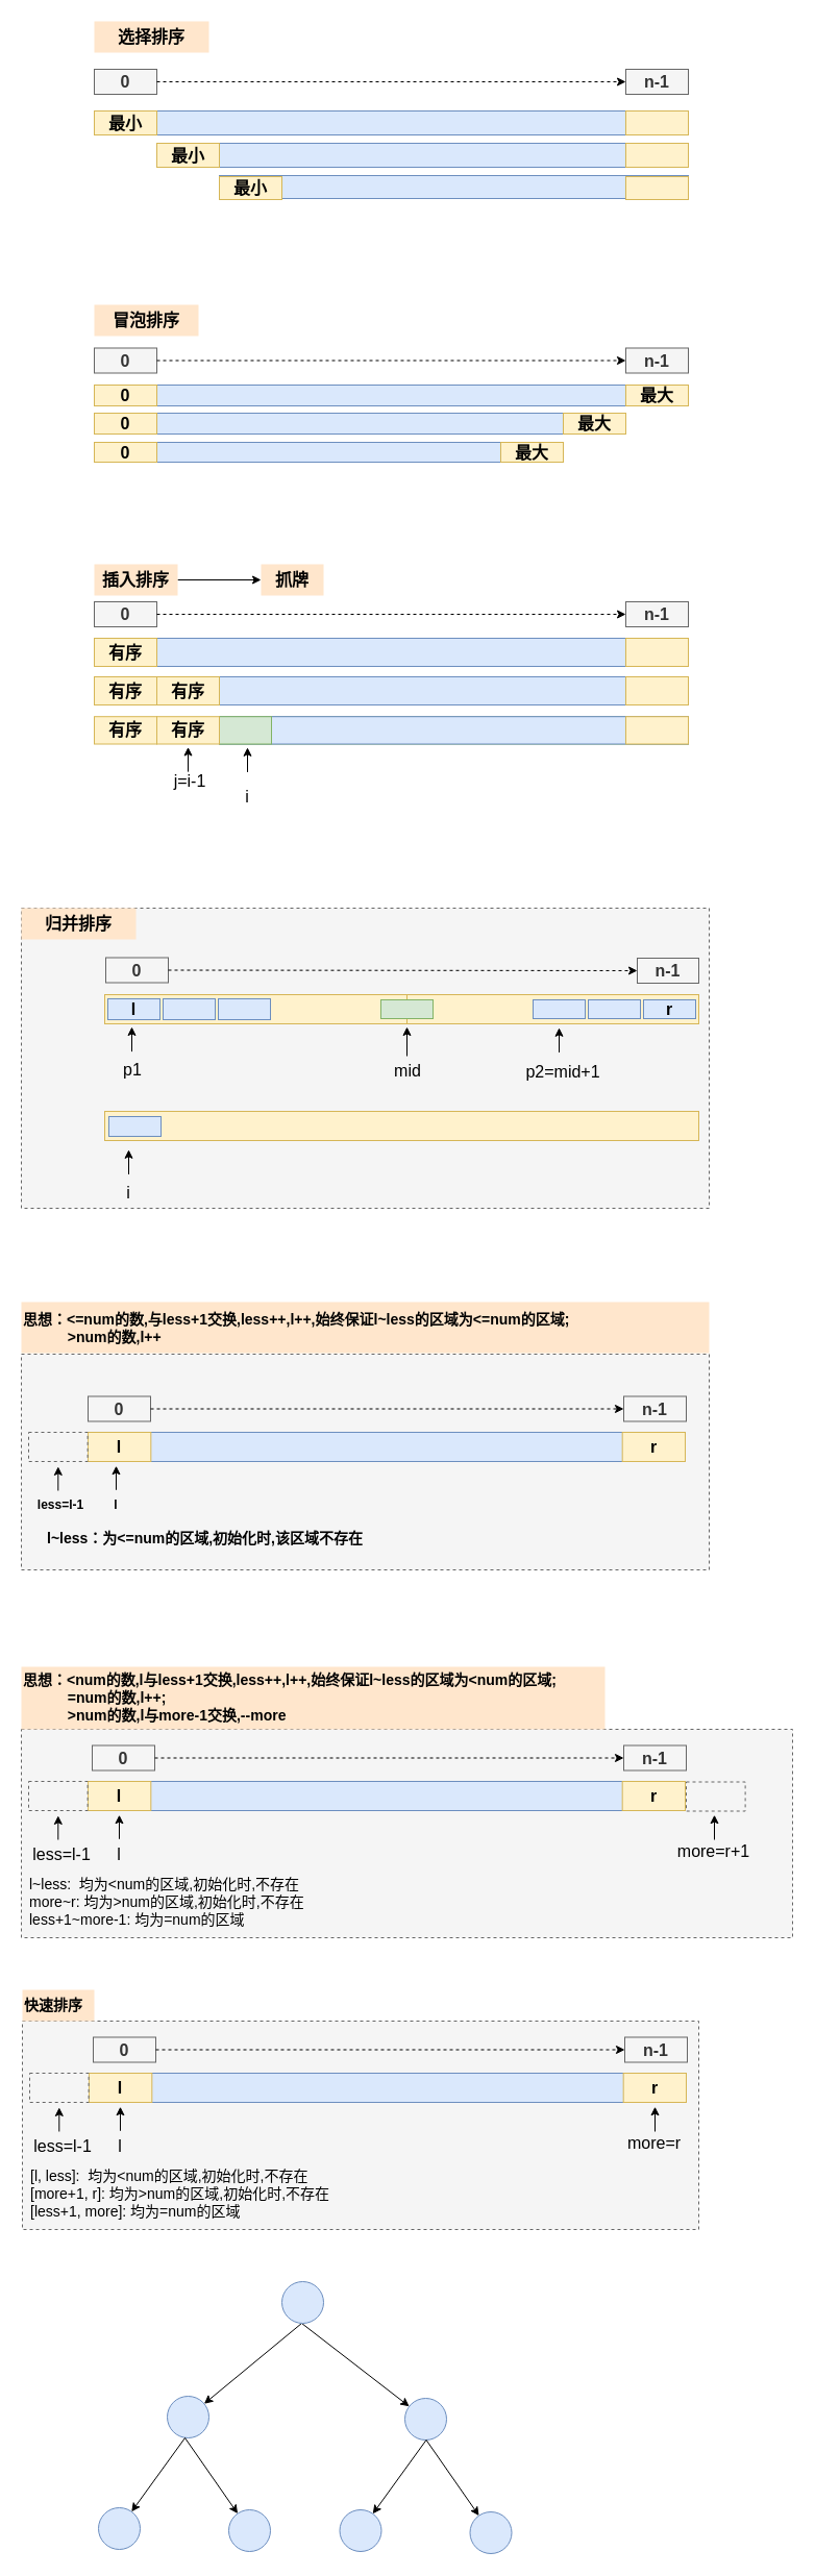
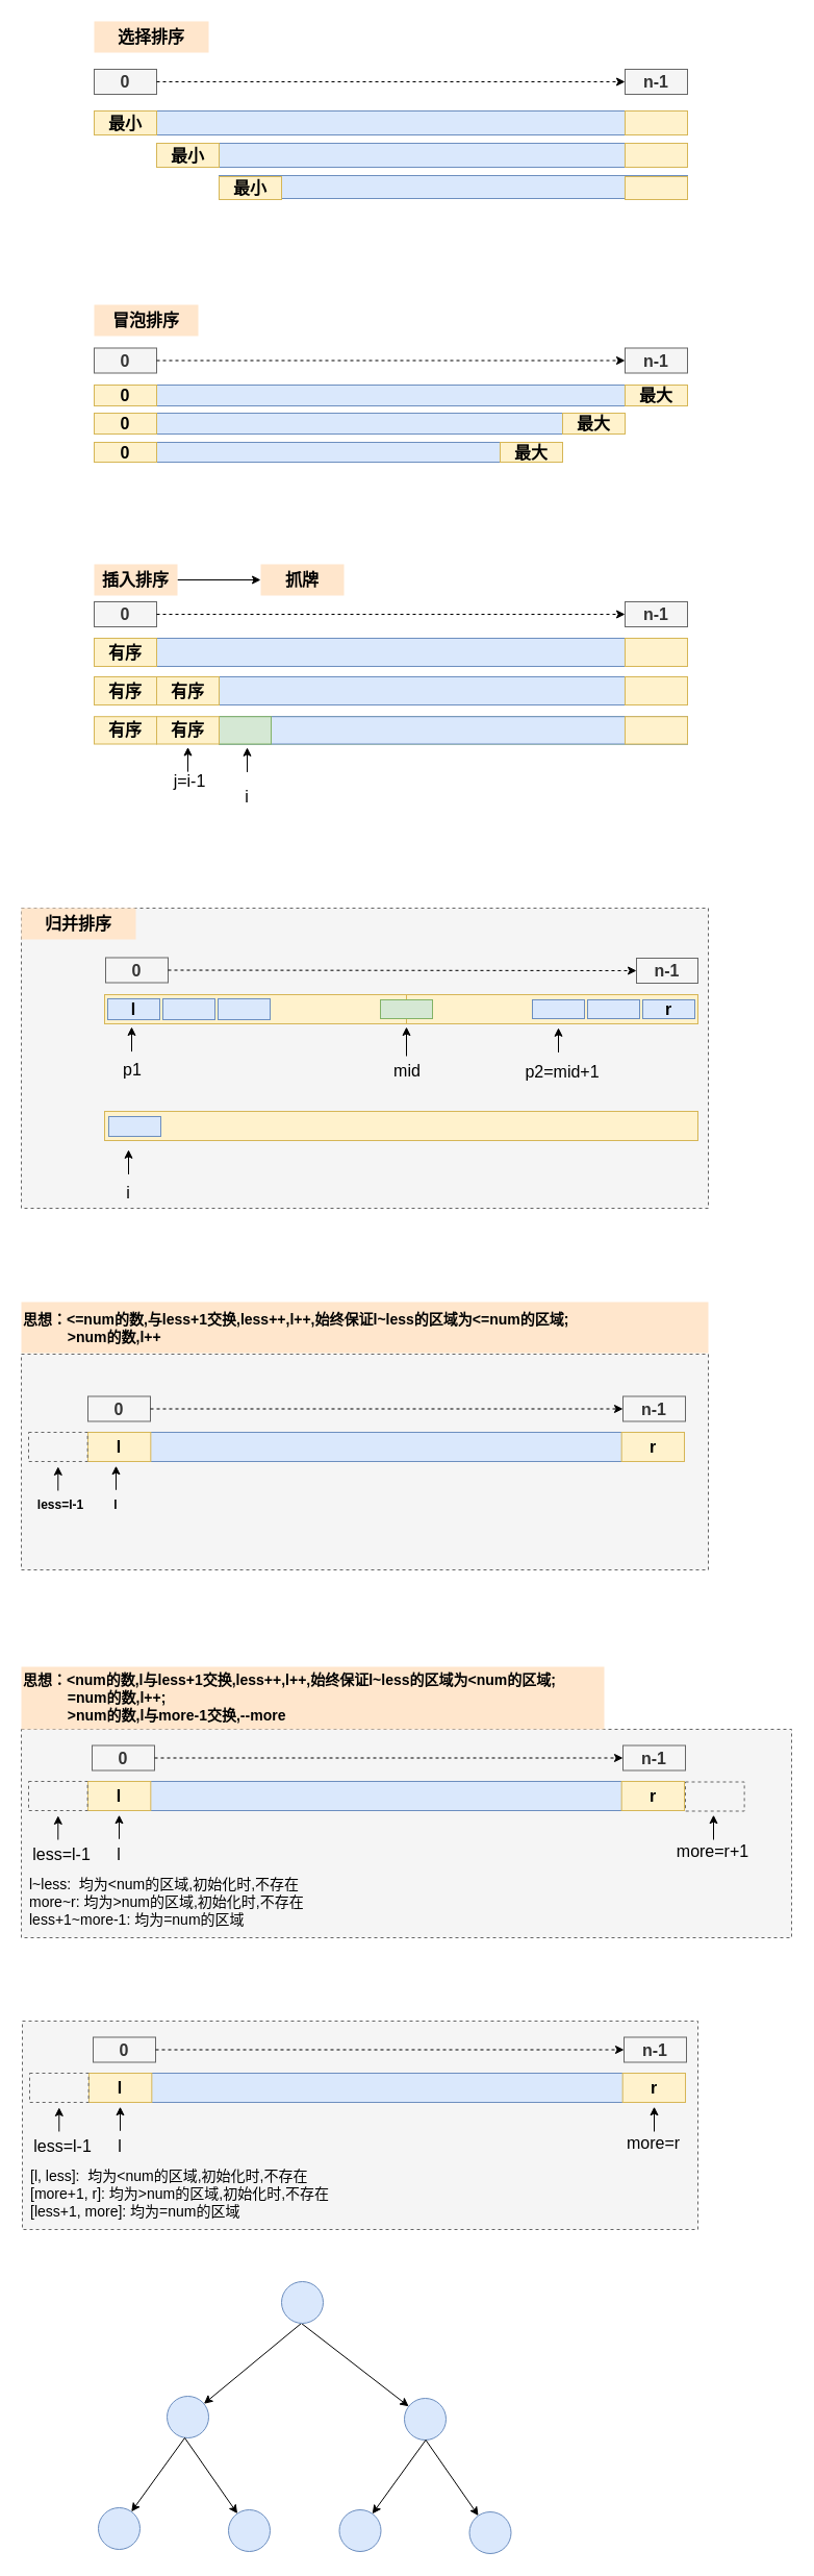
- <mxCell id="40" value="抓牌" style="text;html=1;strokeColor=none;fillColor=#ffe6cc;align=center;verticalAlign=middle;whiteSpace=wrap;rounded=0;fontSize=16;fontStyle=1" vertex="1" parent="1"><mxGeometry x="250" y="541" width="60" height="30" as="geometry" /></mxCell>
+ <mxCell id="40" value="抓牌" style="text;html=1;strokeColor=none;fillColor=#ffe6cc;align=center;verticalAlign=middle;whiteSpace=wrap;rounded=0;fontSize=16;fontStyle=1" vertex="1" parent="1"><mxGeometry x="250" y="541" width="80" height="30" as="geometry" /></mxCell>
- <mxCell id="128" value="l~less：为&amp;lt;=num的区域,初始化时,该区域不存在" style="text;html=1;strokeColor=none;fillColor=none;align=center;verticalAlign=middle;whiteSpace=wrap;rounded=0;dashed=1;fontSize=14;fontStyle=1" vertex="1" parent="1"><mxGeometry x="33" y="1466" width="327" height="20" as="geometry" /></mxCell>
- <mxCell id="148" value="快速排序" style="text;html=1;strokeColor=none;fillColor=#ffe6cc;align=left;verticalAlign=middle;whiteSpace=wrap;rounded=0;fontSize=14;fontStyle=1" vertex="1" parent="1"><mxGeometry x="21" y="1909" width="69" height="30" as="geometry" /></mxCell>
